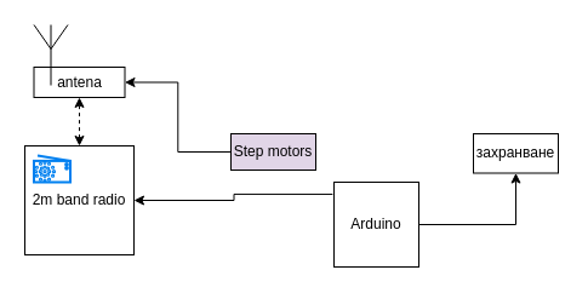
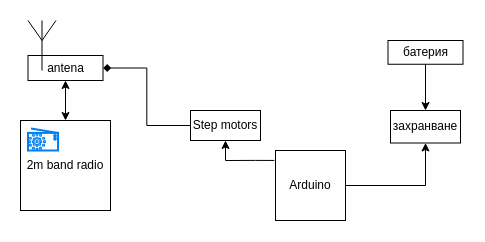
+ <mxCell id="14" value="батерия" style="whiteSpace=wrap;html=1;" vertex="1" parent="1"><mxGeometry x="387.5" y="40" width="75" height="23.75" as="geometry" /></mxCell>
- <mxCell id="8" value="" style="edgeStyle=orthogonalEdgeStyle;rounded=0;orthogonalLoop=1;jettySize=auto;html=1;startArrow=none;startFill=0;endArrow=classic;endFill=1;entryX=1;entryY=0.5;entryDx=0;entryDy=0;" edge="1" parent="1" source="9" target="7"><mxGeometry relative="1" as="geometry" /></mxCell>
+ <mxCell id="8" value="" style="edgeStyle=orthogonalEdgeStyle;rounded=0;orthogonalLoop=1;jettySize=auto;html=1;startArrow=none;startFill=0;endArrow=diamond;endFill=1;entryX=1;entryY=0.5;entryDx=0;entryDy=0;" edge="1" parent="1" source="9" target="7"><mxGeometry relative="1" as="geometry" /></mxCell>
+ <mxCell id="12" value="" style="edgeStyle=orthogonalEdgeStyle;rounded=0;orthogonalLoop=1;jettySize=auto;html=1;startArrow=classic;startFill=1;endArrow=none;endFill=0;" edge="1" parent="1" source="13" target="14"><mxGeometry relative="1" as="geometry" /></mxCell>
- <mxCell id="5" value="" style="edgeStyle=orthogonalEdgeStyle;rounded=0;orthogonalLoop=1;jettySize=auto;html=1;startArrow=classic;startFill=1;endArrow=classic;endFill=1;dashed=1;" edge="1" parent="1" source="6" target="7"><mxGeometry relative="1" as="geometry" /></mxCell>
+ <mxCell id="5" value="" style="edgeStyle=orthogonalEdgeStyle;rounded=0;orthogonalLoop=1;jettySize=auto;html=1;startArrow=classic;startFill=1;endArrow=classic;endFill=1;" edge="1" parent="1" source="6" target="7"><mxGeometry relative="1" as="geometry" /></mxCell>
- <mxCell id="9" value="Step motors" style="whiteSpace=wrap;html=1;fillColor=#e1d5e7;" vertex="1" parent="1"><mxGeometry x="190" y="110" width="70" height="30" as="geometry" /></mxCell>
+ <mxCell id="9" value="Step motors" style="whiteSpace=wrap;html=1;" vertex="1" parent="1"><mxGeometry x="190" y="110" width="70" height="30" as="geometry" /></mxCell>
- <mxCell id="2" value="" style="edgeStyle=orthogonalEdgeStyle;rounded=0;orthogonalLoop=1;jettySize=auto;html=1;startArrow=none;startFill=0;endArrow=classic;endFill=1;exitX=-0.016;exitY=0.142;exitDx=0;exitDy=0;exitPerimeter=0;" edge="1" parent="1" source="4" target="6"><mxGeometry relative="1" as="geometry" /></mxCell>
+ <mxCell id="2" value="" style="edgeStyle=orthogonalEdgeStyle;rounded=0;orthogonalLoop=1;jettySize=auto;html=1;startArrow=none;startFill=0;endArrow=classic;endFill=1;exitX=-0.016;exitY=0.142;exitDx=0;exitDy=0;exitPerimeter=0;" edge="1" parent="1" source="4" target="9"><mxGeometry relative="1" as="geometry" /></mxCell>
